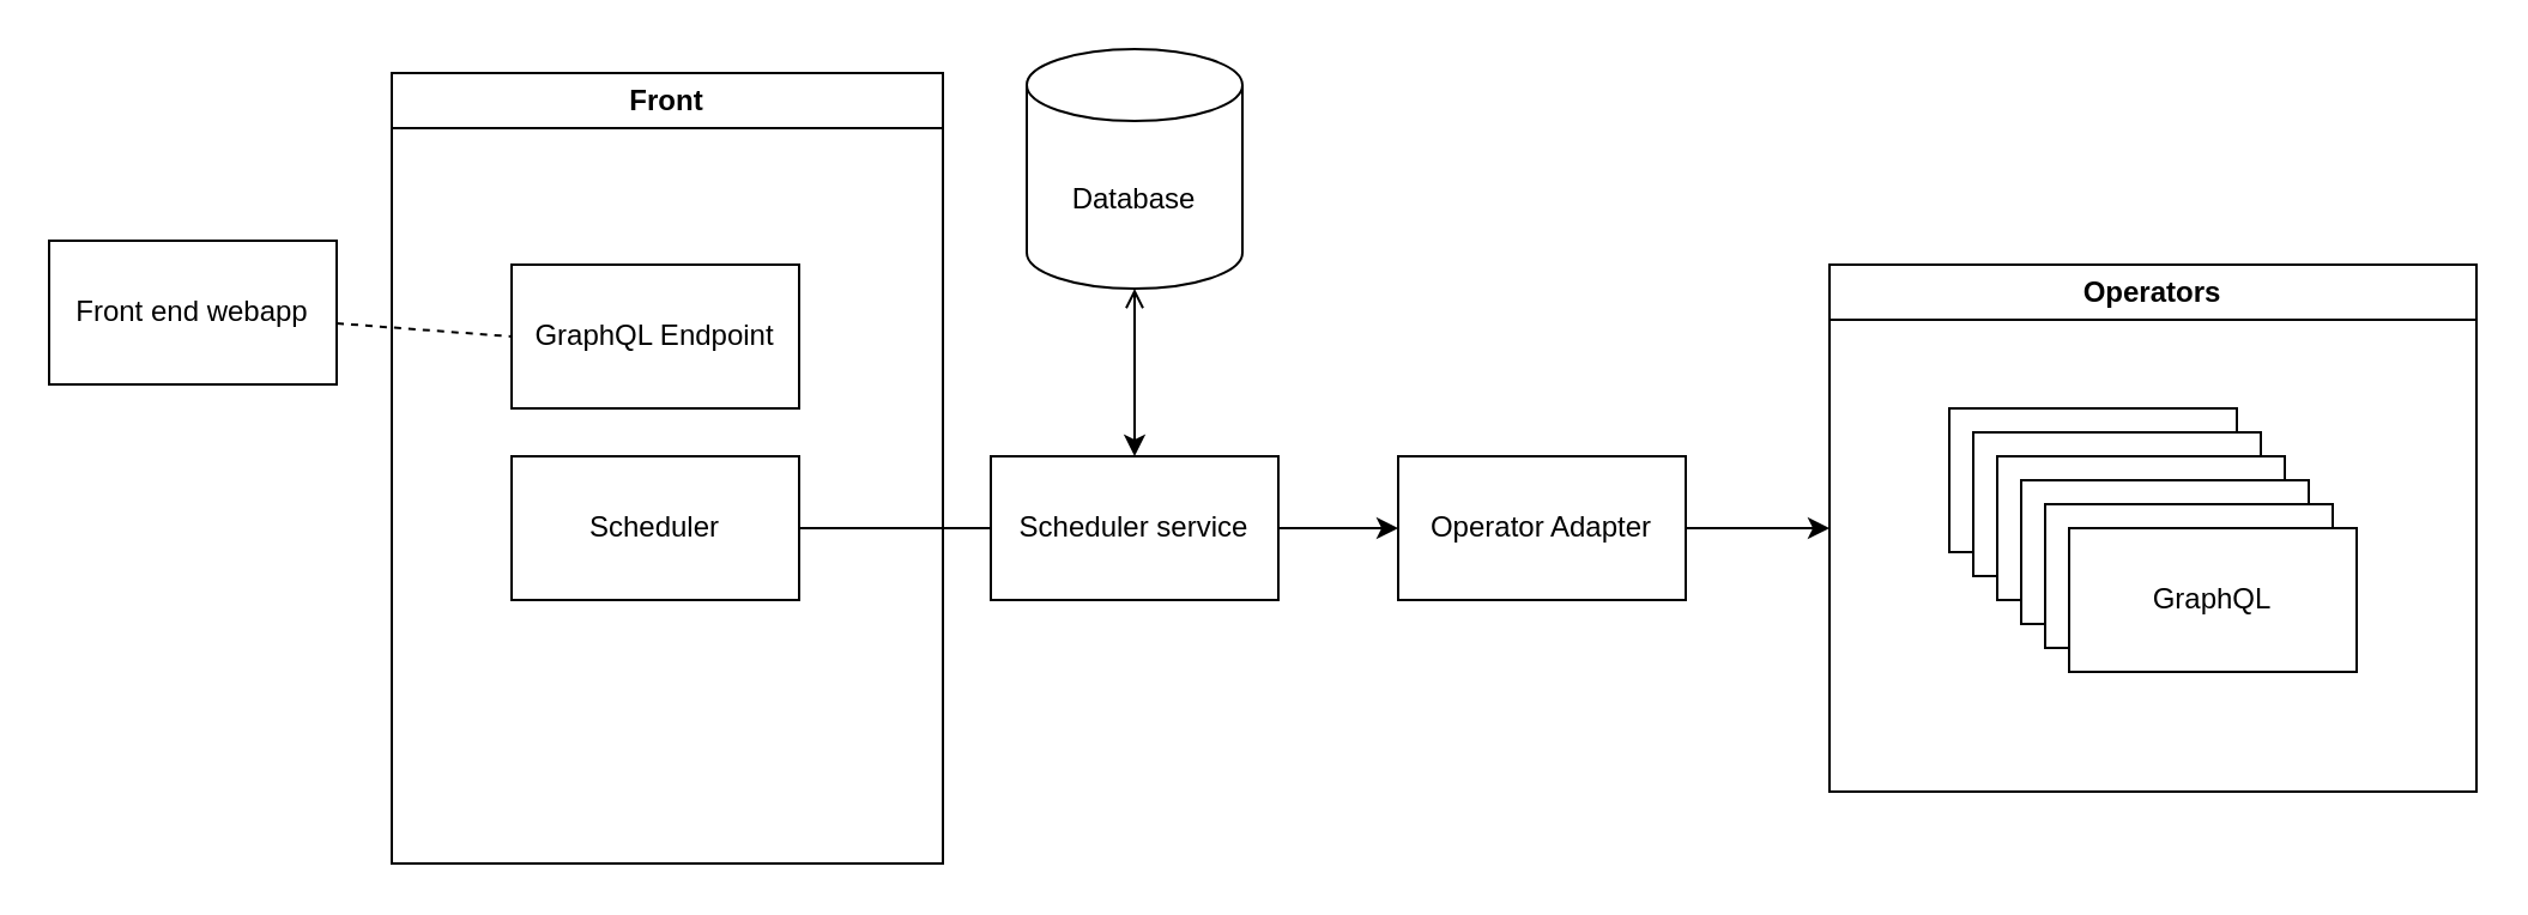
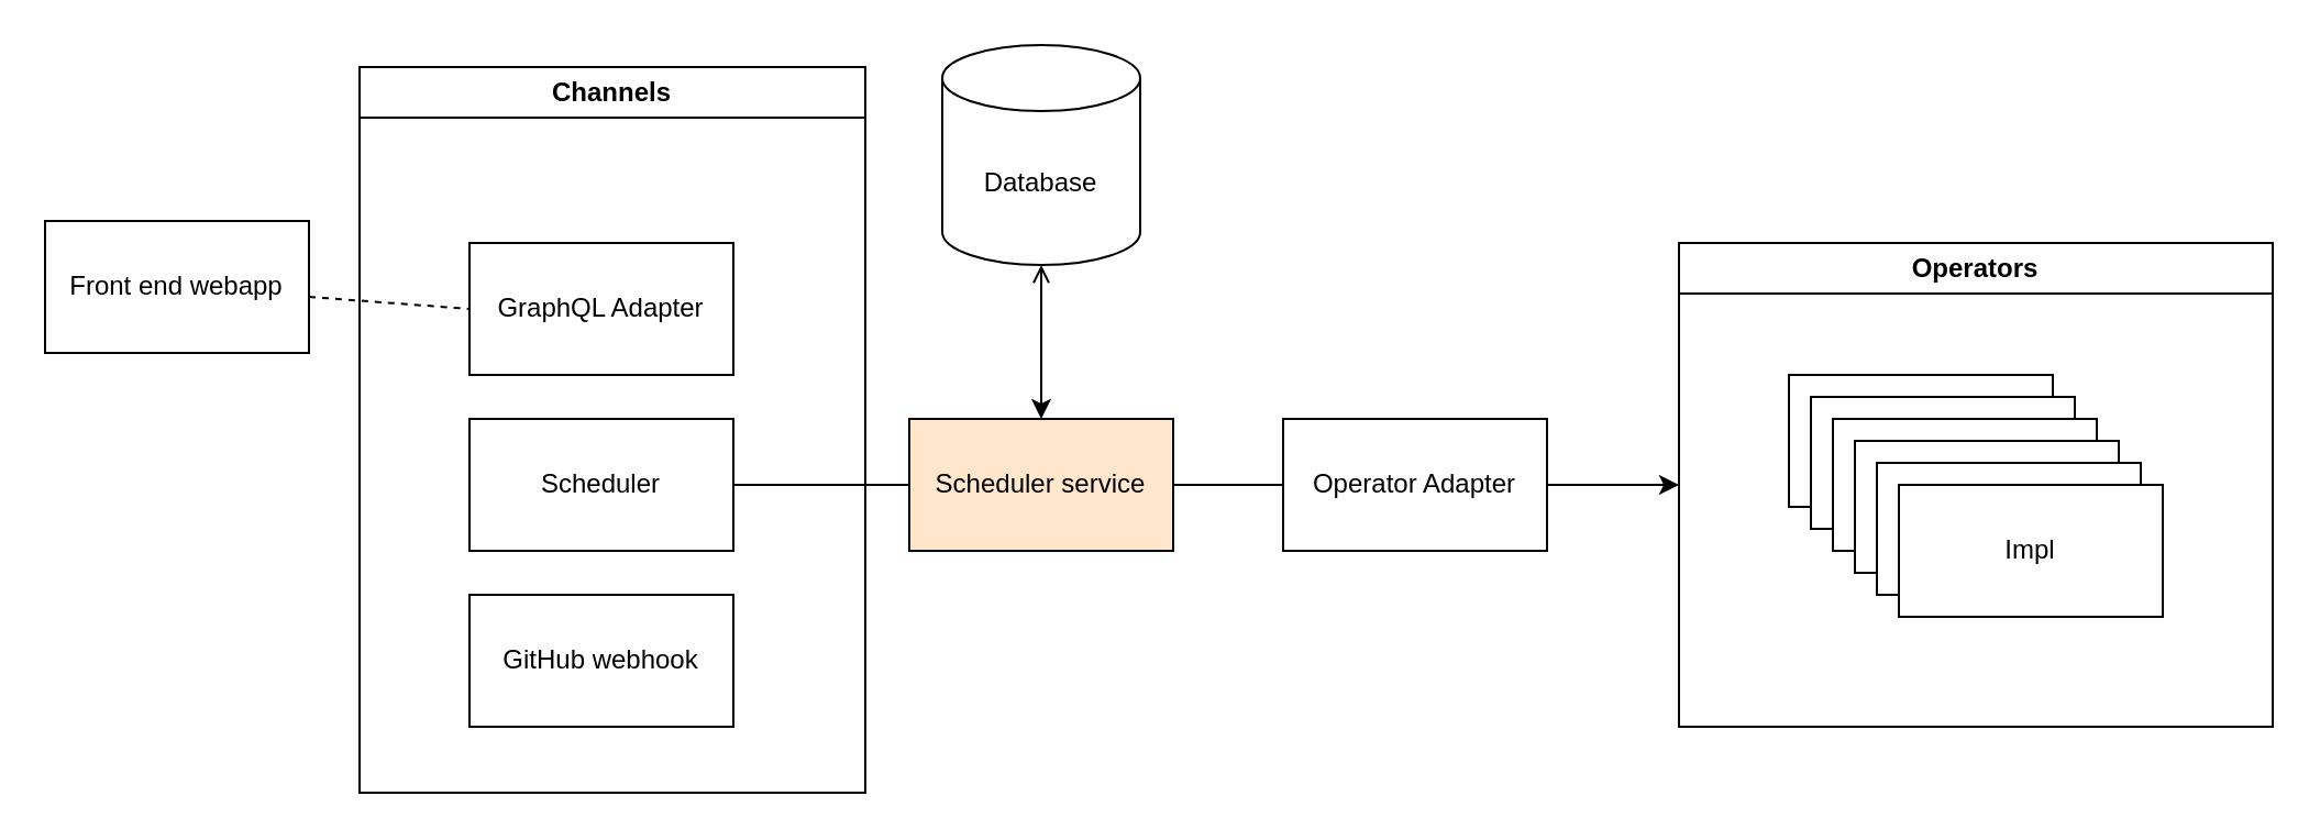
- <mxCell id="19" value="Front" style="swimlane;whiteSpace=wrap;html=1;" vertex="1" parent="1"><mxGeometry x="163" y="30" width="230" height="330" as="geometry" /></mxCell>
+ <mxCell id="19" value="Channels" style="swimlane;whiteSpace=wrap;html=1;" vertex="1" parent="1"><mxGeometry x="163" y="30" width="230" height="330" as="geometry" /></mxCell>
- <mxCell id="2" value="GraphQL Endpoint" style="rounded=0;whiteSpace=wrap;html=1;" vertex="1" parent="1"><mxGeometry x="213" y="110" width="120" height="60" as="geometry" /></mxCell>
+ <mxCell id="2" value="GraphQL Adapter" style="rounded=0;whiteSpace=wrap;html=1;" vertex="1" parent="1"><mxGeometry x="213" y="110" width="120" height="60" as="geometry" /></mxCell>
- <mxCell id="5" value="Scheduler service" style="rounded=0;whiteSpace=wrap;html=1;" vertex="1" parent="1"><mxGeometry x="413" y="190" width="120" height="60" as="geometry" /></mxCell>
+ <mxCell id="5" value="Scheduler service" style="rounded=0;whiteSpace=wrap;html=1;fillColor=#ffe6cc;" vertex="1" parent="1"><mxGeometry x="413" y="190" width="120" height="60" as="geometry" /></mxCell>
- <mxCell id="17" value="" style="endArrow=classic;html=1;rounded=0;entryX=0;entryY=0.5;entryDx=0;entryDy=0;" edge="1" parent="1" source="5" target="8"><mxGeometry width="50" height="50" relative="1" as="geometry"><mxPoint x="453" y="330" as="sourcePoint" /><mxPoint x="503" y="280" as="targetPoint" /></mxGeometry></mxCell>
+ <mxCell id="17" value="" style="endArrow=none;html=1;rounded=0;entryX=0;entryY=0.5;entryDx=0;entryDy=0;" edge="1" parent="1" source="5" target="8"><mxGeometry width="50" height="50" relative="1" as="geometry"><mxPoint x="453" y="330" as="sourcePoint" /><mxPoint x="503" y="280" as="targetPoint" /></mxGeometry></mxCell>
- <mxCell id="14" value="GraphQL" style="rounded=0;whiteSpace=wrap;html=1;" vertex="1" parent="1"><mxGeometry x="863" y="220" width="120" height="60" as="geometry" /></mxCell>
+ <mxCell id="14" value="Impl" style="rounded=0;whiteSpace=wrap;html=1;" vertex="1" parent="1"><mxGeometry x="863" y="220" width="120" height="60" as="geometry" /></mxCell>
+ <mxCell id="4" value="GitHub webhook" style="rounded=0;whiteSpace=wrap;html=1;" vertex="1" parent="1"><mxGeometry x="213" y="270" width="120" height="60" as="geometry" /></mxCell>
